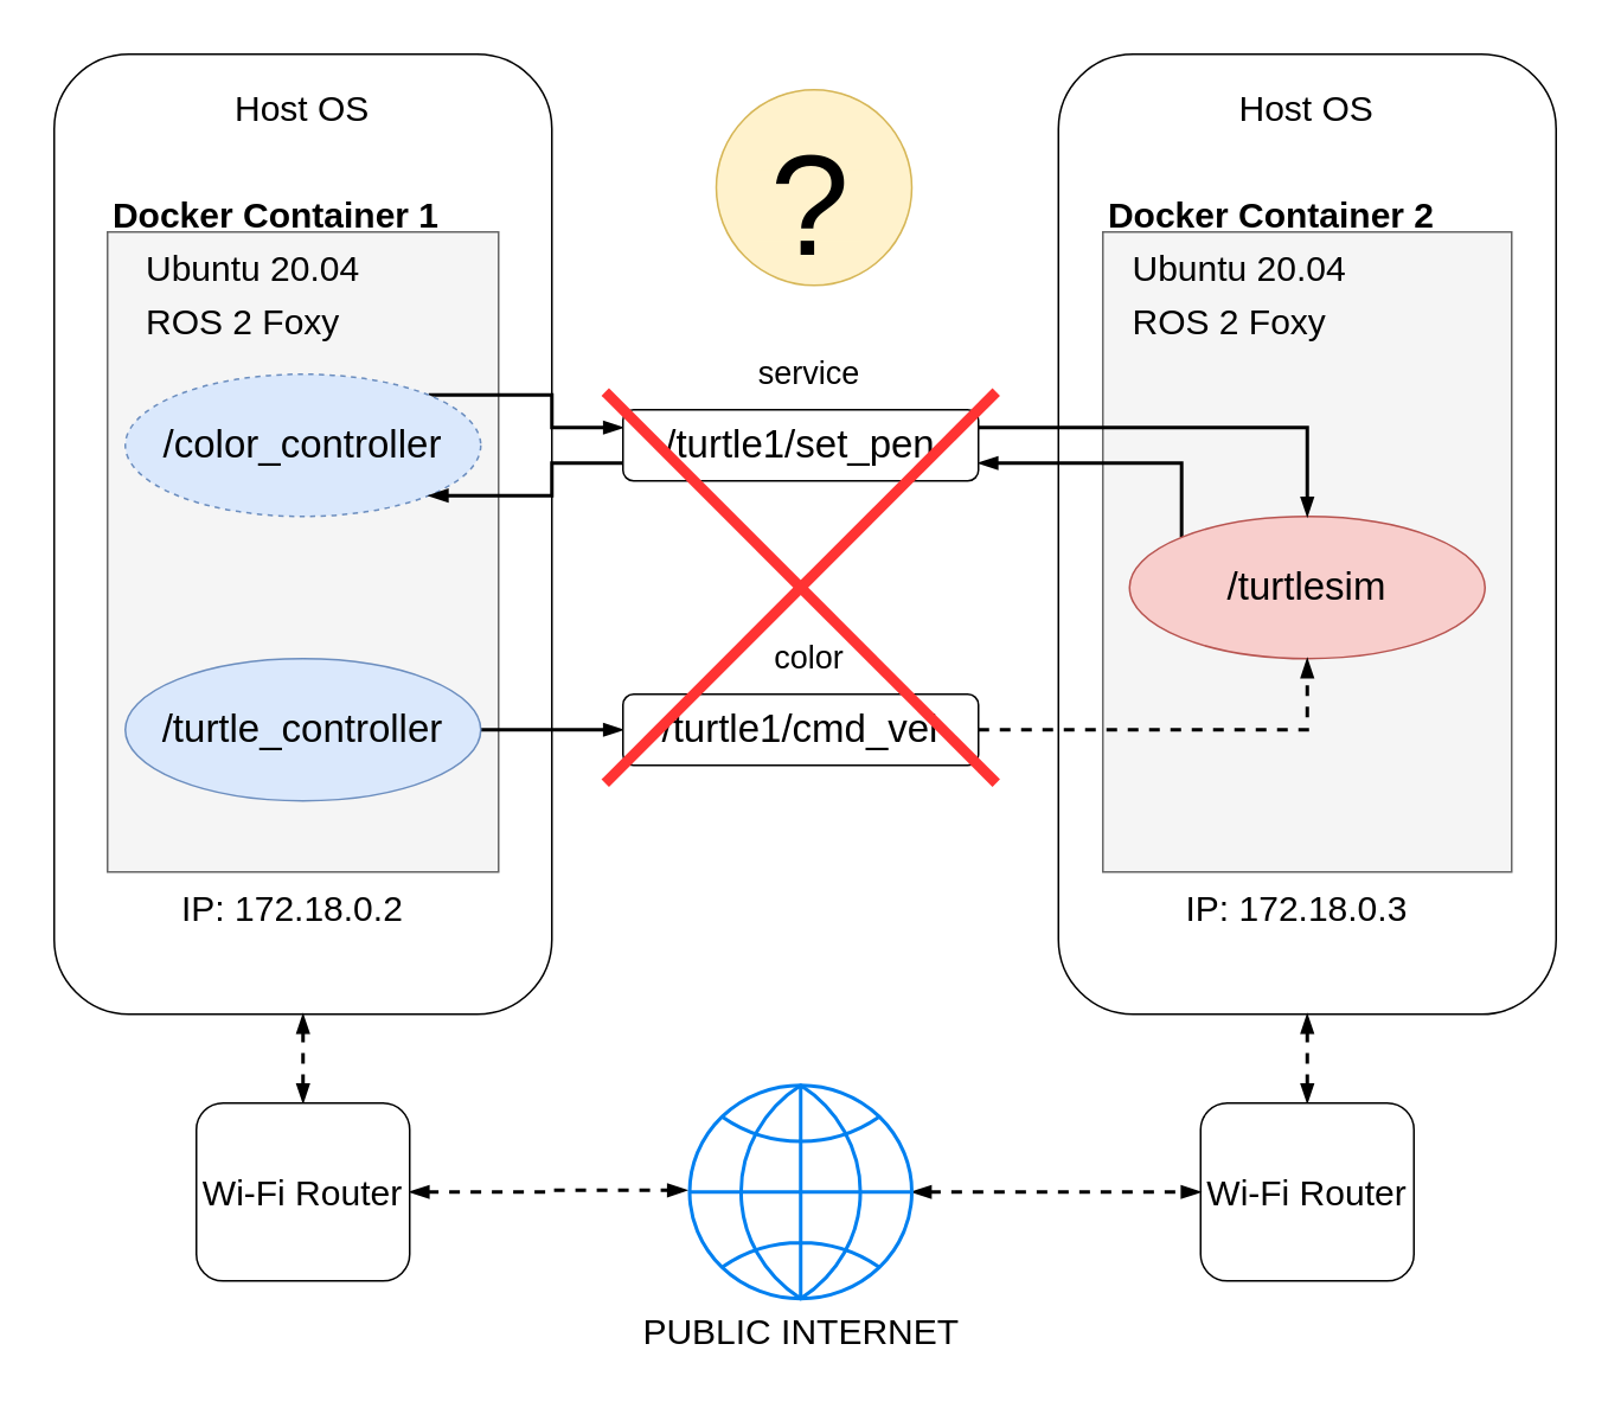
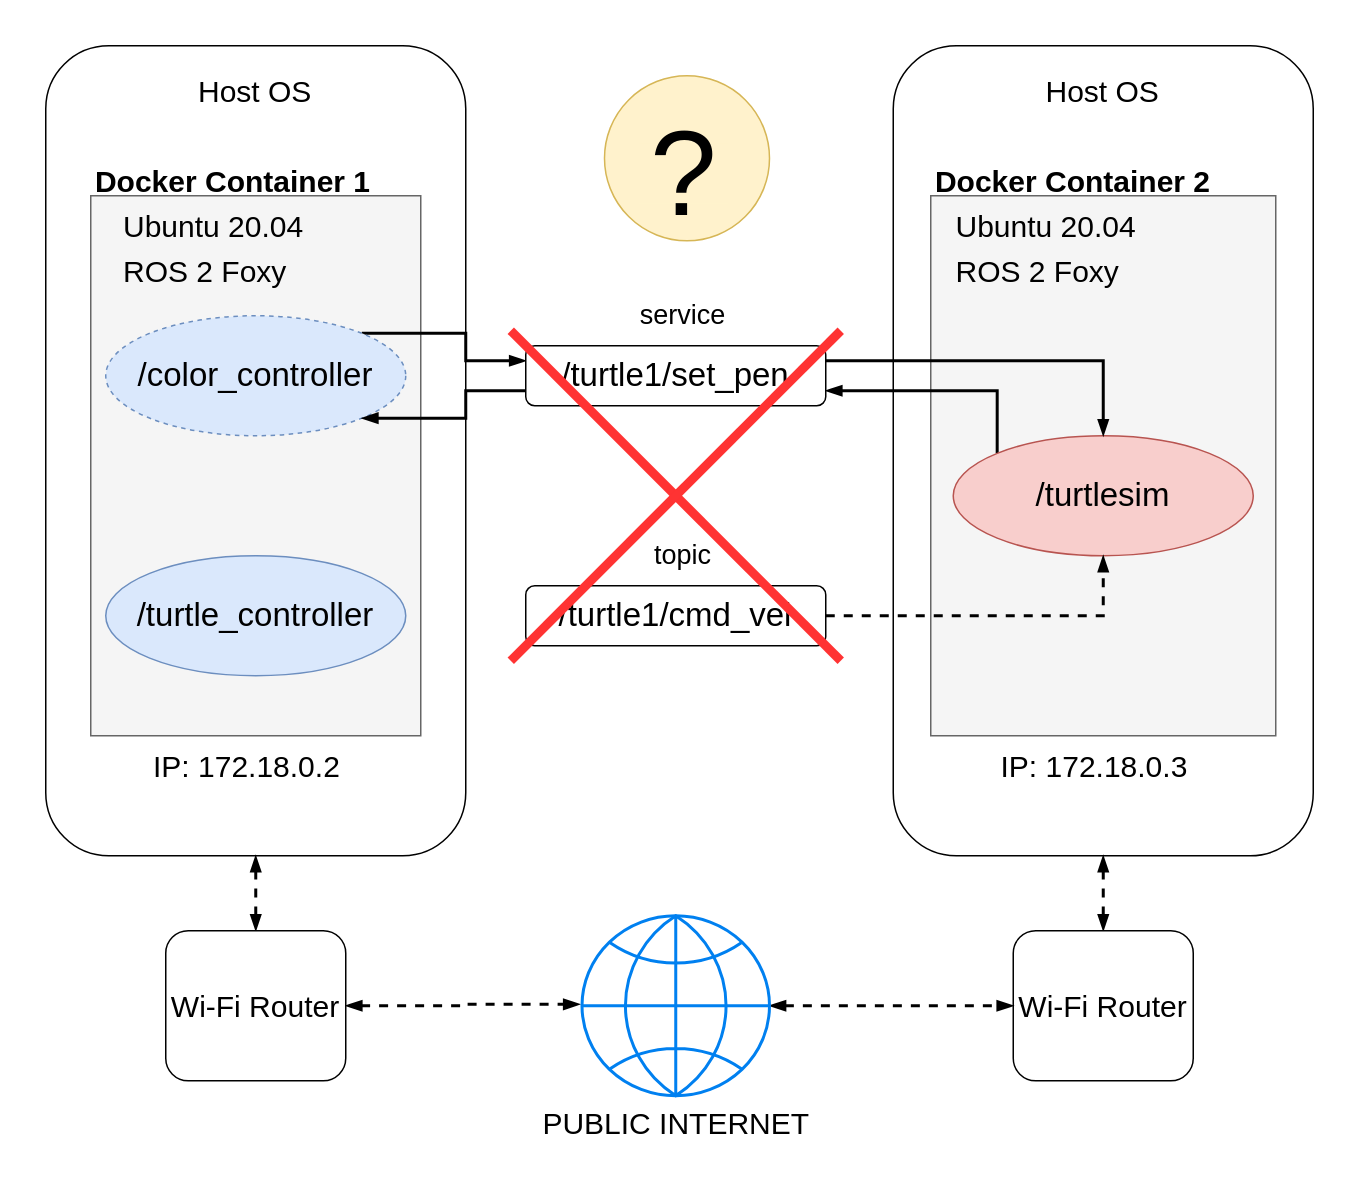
- <mxCell id="20" value="&lt;font style=&quot;font-size: 18px&quot;&gt;color&lt;/font&gt;" style="text;html=1;strokeColor=none;fillColor=none;align=center;verticalAlign=middle;whiteSpace=wrap;rounded=0;" vertex="1" parent="1"><mxGeometry x="400" y="360" width="110" height="20" as="geometry" /></mxCell>
+ <mxCell id="20" value="&lt;font style=&quot;font-size: 18px&quot;&gt;topic&lt;/font&gt;" style="text;html=1;strokeColor=none;fillColor=none;align=center;verticalAlign=middle;whiteSpace=wrap;rounded=0;" vertex="1" parent="1"><mxGeometry x="400" y="360" width="110" height="20" as="geometry" /></mxCell>
- <mxCell id="11" style="edgeStyle=orthogonalEdgeStyle;rounded=0;orthogonalLoop=1;jettySize=auto;html=1;exitX=1;exitY=0.5;exitDx=0;exitDy=0;entryX=0;entryY=0.5;entryDx=0;entryDy=0;strokeWidth=2;endArrow=blockThin;endFill=1;" edge="1" parent="1" source="12" target="16"><mxGeometry relative="1" as="geometry" /></mxCell>
